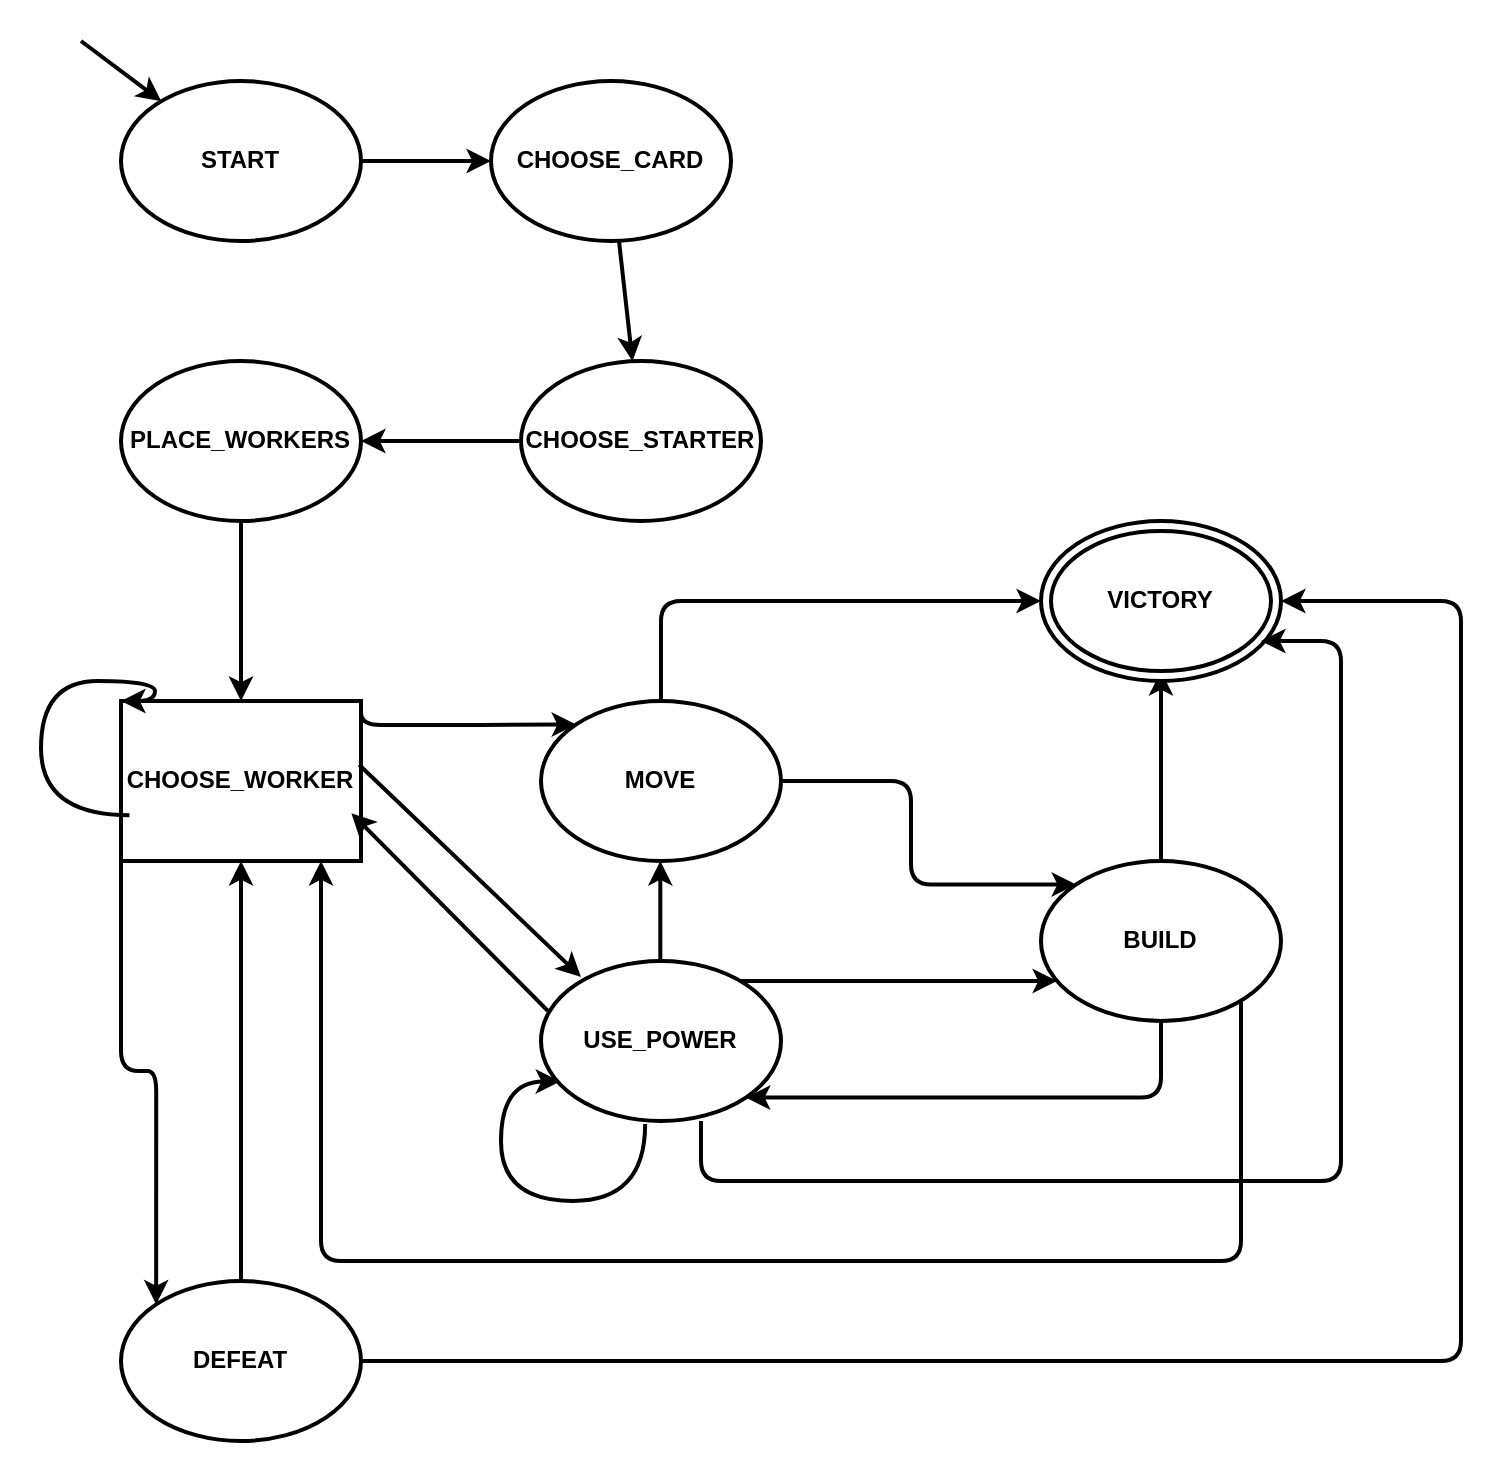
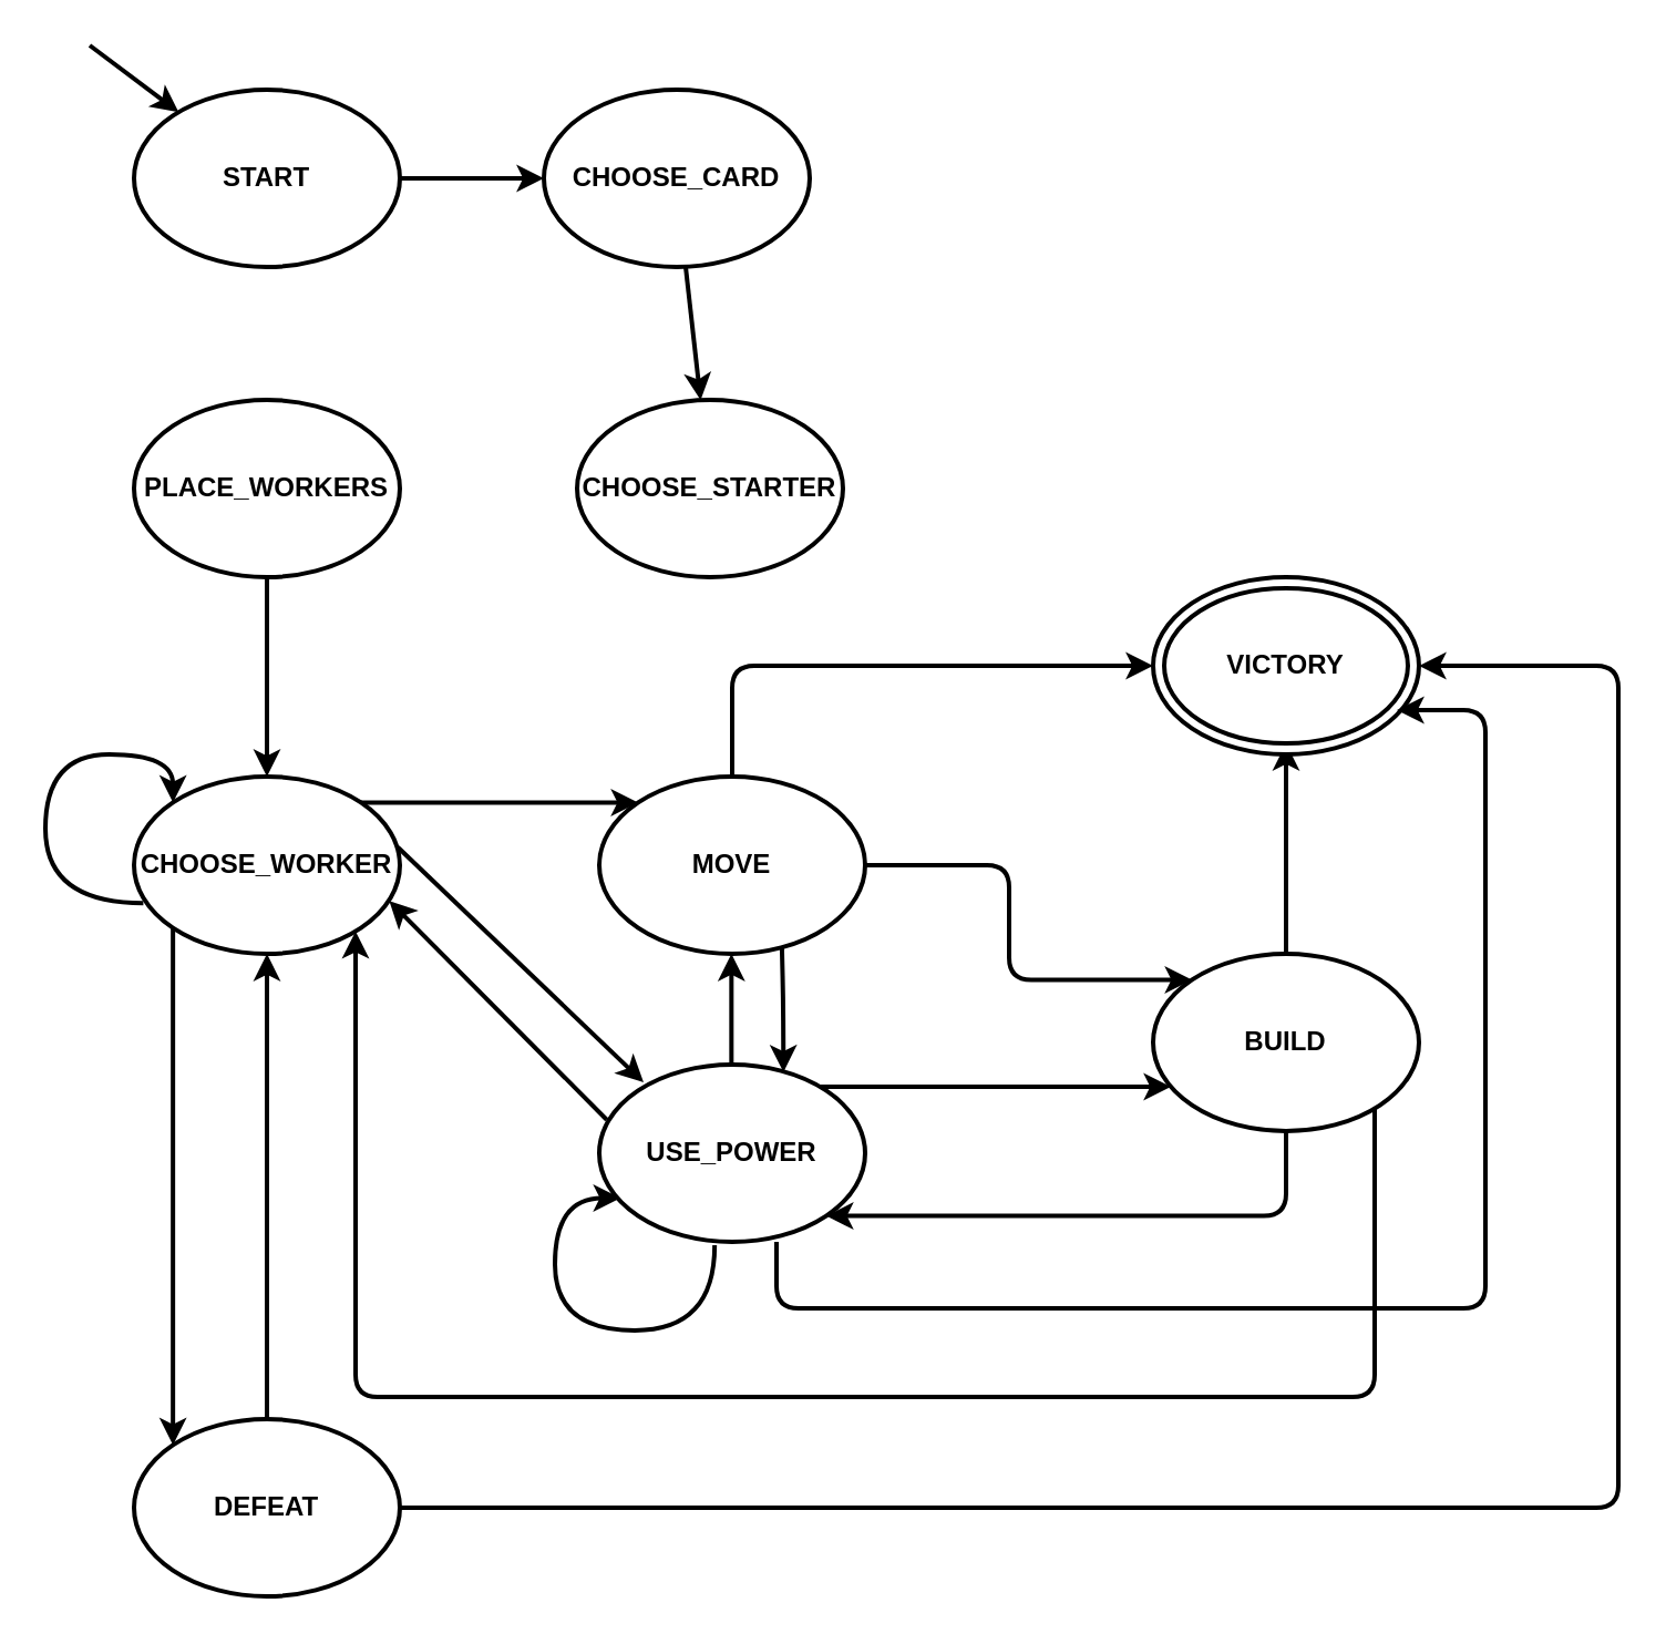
- <mxCell id="25" value="" style="endArrow=classic;html=1;strokeWidth=2;" parent="1" source="21" target="24" edge="1"><mxGeometry width="50" height="50" relative="1" as="geometry"><mxPoint x="330" y="190" as="sourcePoint" /><mxPoint x="610" y="220" as="targetPoint" /></mxGeometry></mxCell>
- <mxCell id="4" value="CHOOSE_WORKER" style="whiteSpace=wrap;html=1;strokeWidth=2;fontStyle=1;rounded=0;" parent="1" vertex="1"><mxGeometry x="60" y="350" width="120" height="80" as="geometry" /></mxCell>
+ <mxCell id="4" value="CHOOSE_WORKER" style="ellipse;whiteSpace=wrap;html=1;strokeWidth=2;fontStyle=1" parent="1" vertex="1"><mxGeometry x="60" y="350" width="120" height="80" as="geometry" /></mxCell>
+ <mxCell id="28" value="" style="endArrow=classic;html=1;strokeWidth=2;exitX=0.687;exitY=0.958;exitDx=0;exitDy=0;exitPerimeter=0;entryX=0.693;entryY=0.043;entryDx=0;entryDy=0;entryPerimeter=0;" parent="1" source="6" target="27" edge="1"><mxGeometry width="50" height="50" relative="1" as="geometry"><mxPoint x="340" y="490" as="sourcePoint" /><mxPoint x="350" y="484" as="targetPoint" /><Array as="points"><mxPoint x="353" y="450" /></Array></mxGeometry></mxCell>
